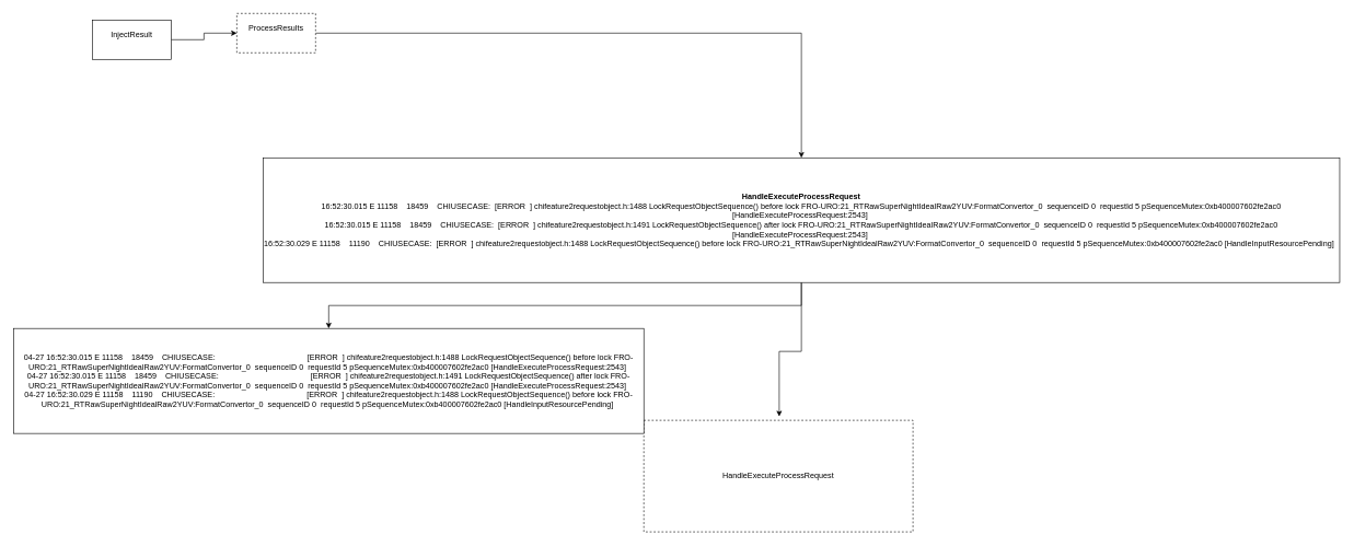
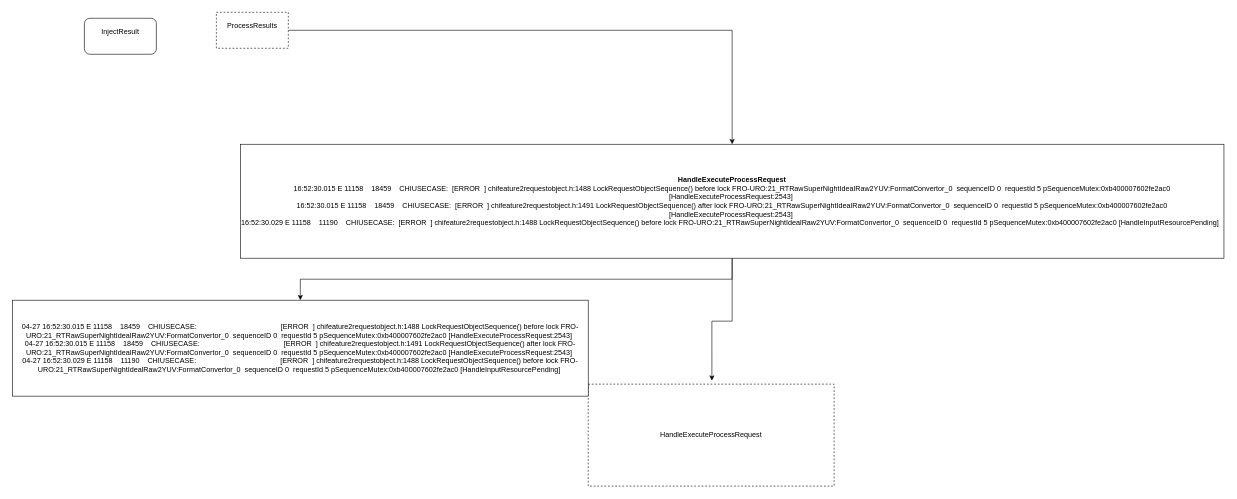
- <mxCell id="2" style="edgeStyle=orthogonalEdgeStyle;rounded=0;orthogonalLoop=1;jettySize=auto;html=1;entryX=0;entryY=0.5;entryDx=0;entryDy=0;" edge="1" parent="1" source="3" target="5"><mxGeometry relative="1" as="geometry" /></mxCell>
- <mxCell id="3" value="&#10;&lt;div style=&quot;&quot;&gt;InjectResult&lt;/div&gt;&#10;&#10;" style="rounded=0;whiteSpace=wrap;html=1;" vertex="1" parent="1"><mxGeometry x="140" y="30" width="120" height="60" as="geometry" /></mxCell>
+ <mxCell id="3" value="&#10;&lt;div style=&quot;&quot;&gt;InjectResult&lt;/div&gt;&#10;&#10;" style="whiteSpace=wrap;html=1;rounded=1;" vertex="1" parent="1"><mxGeometry x="140" y="30" width="120" height="60" as="geometry" /></mxCell>
